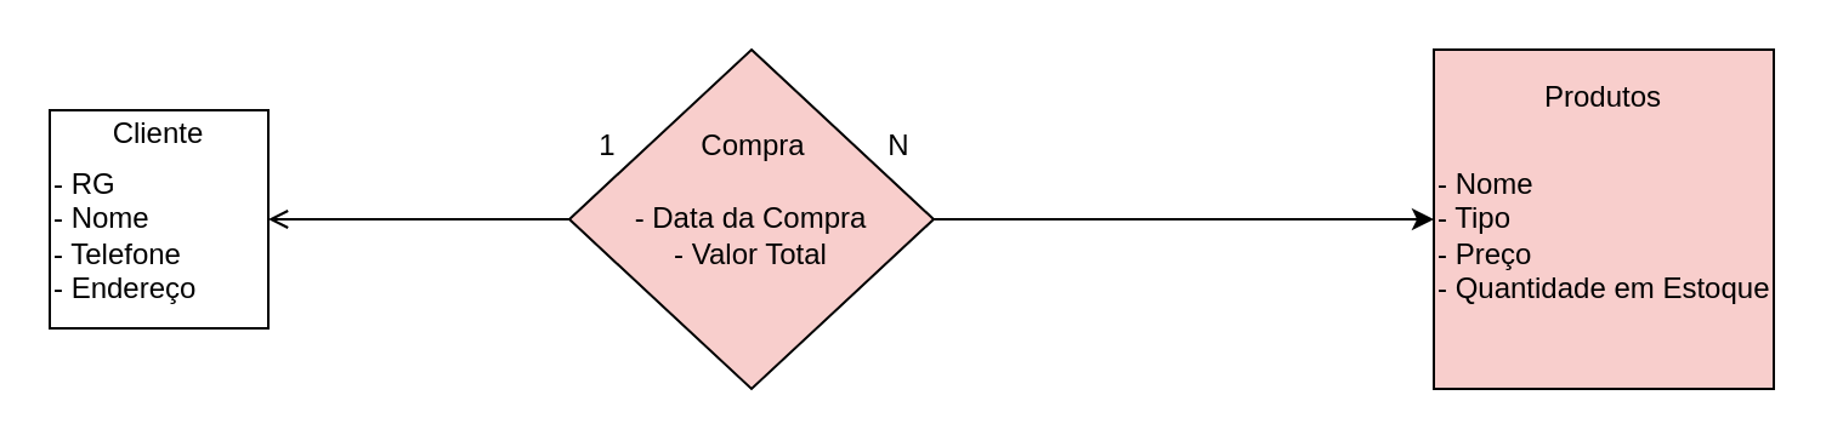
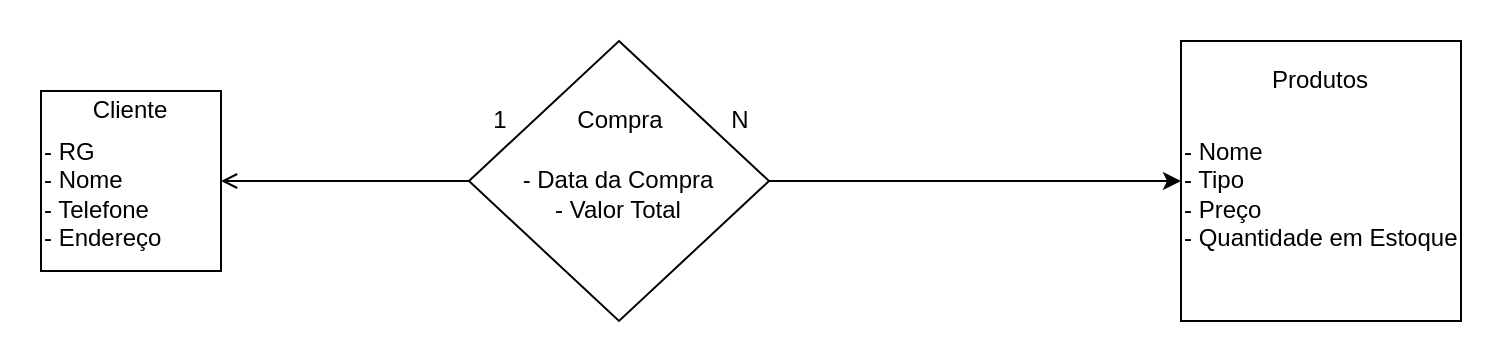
- <mxCell id="6" value="&lt;br&gt;- Data da Compra&lt;br&gt;- Valor Total" style="rhombus;whiteSpace=wrap;html=1;fillColor=#f8cecc;" parent="1" vertex="1"><mxGeometry x="234" y="20" width="150" height="140" as="geometry" /></mxCell>
+ <mxCell id="6" value="&lt;br&gt;- Data da Compra&lt;br&gt;- Valor Total" style="rhombus;whiteSpace=wrap;html=1;" parent="1" vertex="1"><mxGeometry x="234" y="20" width="150" height="140" as="geometry" /></mxCell>
- <mxCell id="7" value="&lt;br&gt;- Nome&lt;br&gt;- Tipo&lt;br&gt;- Preço&lt;br&gt;- Quantidade em Estoque" style="whiteSpace=wrap;html=1;aspect=fixed;align=left;fillColor=#f8cecc;" parent="1" vertex="1"><mxGeometry x="590" y="20" width="140" height="140" as="geometry" /></mxCell>
+ <mxCell id="7" value="&lt;br&gt;- Nome&lt;br&gt;- Tipo&lt;br&gt;- Preço&lt;br&gt;- Quantidade em Estoque" style="whiteSpace=wrap;html=1;aspect=fixed;align=left;" parent="1" vertex="1"><mxGeometry x="590" y="20" width="140" height="140" as="geometry" /></mxCell>
